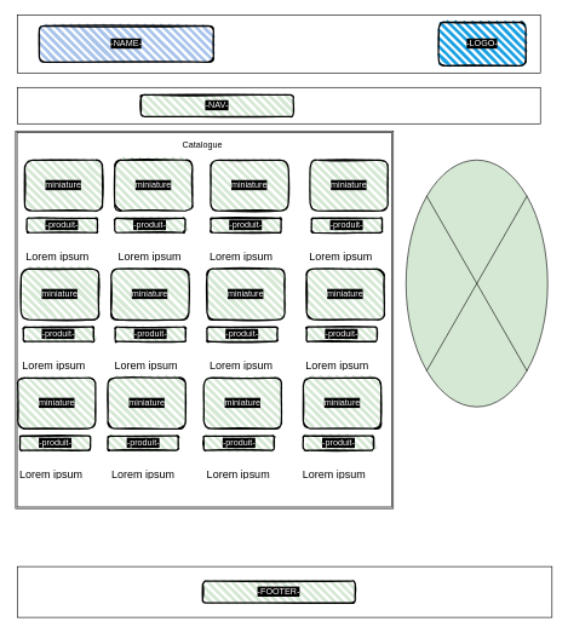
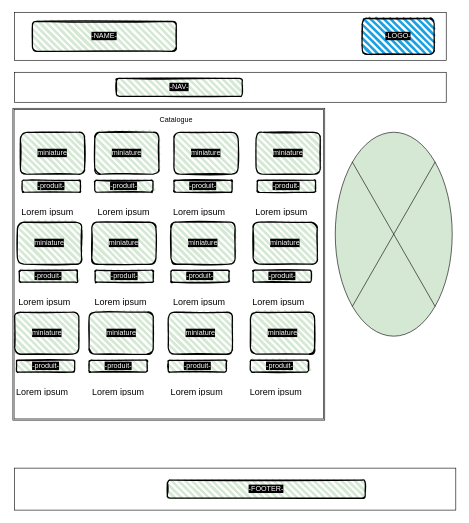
- <mxCell id="4" value="&lt;span style=&quot;background-color: rgb(0 , 0 , 0)&quot;&gt;&lt;font color=&quot;#ffffff&quot;&gt;-NAME-&lt;/font&gt;&lt;/span&gt;" style="rounded=1;whiteSpace=wrap;html=1;strokeWidth=2;fillWeight=4;hachureGap=8;hachureAngle=45;sketch=1;fillColor=#A9C4EB;" parent="1" vertex="1"><mxGeometry x="53" y="35" width="240" height="50" as="geometry" /></mxCell>
+ <mxCell id="4" value="&lt;span style=&quot;background-color: rgb(0 , 0 , 0)&quot;&gt;&lt;font color=&quot;#ffffff&quot;&gt;-NAME-&lt;/font&gt;&lt;/span&gt;" style="rounded=1;whiteSpace=wrap;html=1;strokeWidth=2;fillWeight=4;hachureGap=8;hachureAngle=45;sketch=1;fillColor=#d5e8d4;" parent="1" vertex="1"><mxGeometry x="53" y="35" width="240" height="50" as="geometry" /></mxCell>
- <mxCell id="47" value="Catalogue" style="text;html=1;strokeColor=none;fillColor=none;align=center;verticalAlign=middle;whiteSpace=wrap;rounded=0;" vertex="1" parent="1"><mxGeometry x="258" y="190" width="40" height="20" as="geometry" /></mxCell>
+ <mxCell id="47" value="Catalogue" style="text;html=1;strokeColor=none;fillColor=none;align=center;verticalAlign=middle;whiteSpace=wrap;rounded=0;" vertex="1" parent="1"><mxGeometry x="273" y="190" width="40" height="20" as="geometry" /></mxCell>
- <mxCell id="8" value="&lt;span style=&quot;background-color: rgb(0 , 0 , 0)&quot;&gt;&lt;font color=&quot;#ffffff&quot;&gt;-FOOTER-&lt;/font&gt;&lt;/span&gt;" style="rounded=1;whiteSpace=wrap;html=1;strokeWidth=2;fillWeight=4;hachureGap=8;hachureAngle=45;sketch=1;fillColor=#D5E8D4;" parent="1" vertex="1"><mxGeometry x="278" y="800" width="210" height="30" as="geometry" /></mxCell>
+ <mxCell id="8" value="&lt;span style=&quot;background-color: rgb(0 , 0 , 0)&quot;&gt;&lt;font color=&quot;#ffffff&quot;&gt;-FOOTER-&lt;/font&gt;&lt;/span&gt;" style="rounded=1;whiteSpace=wrap;html=1;strokeWidth=2;fillWeight=4;hachureGap=8;hachureAngle=45;sketch=1;fillColor=#D5E8D4;" parent="1" vertex="1"><mxGeometry x="278" y="800" width="330" height="30" as="geometry" /></mxCell>
